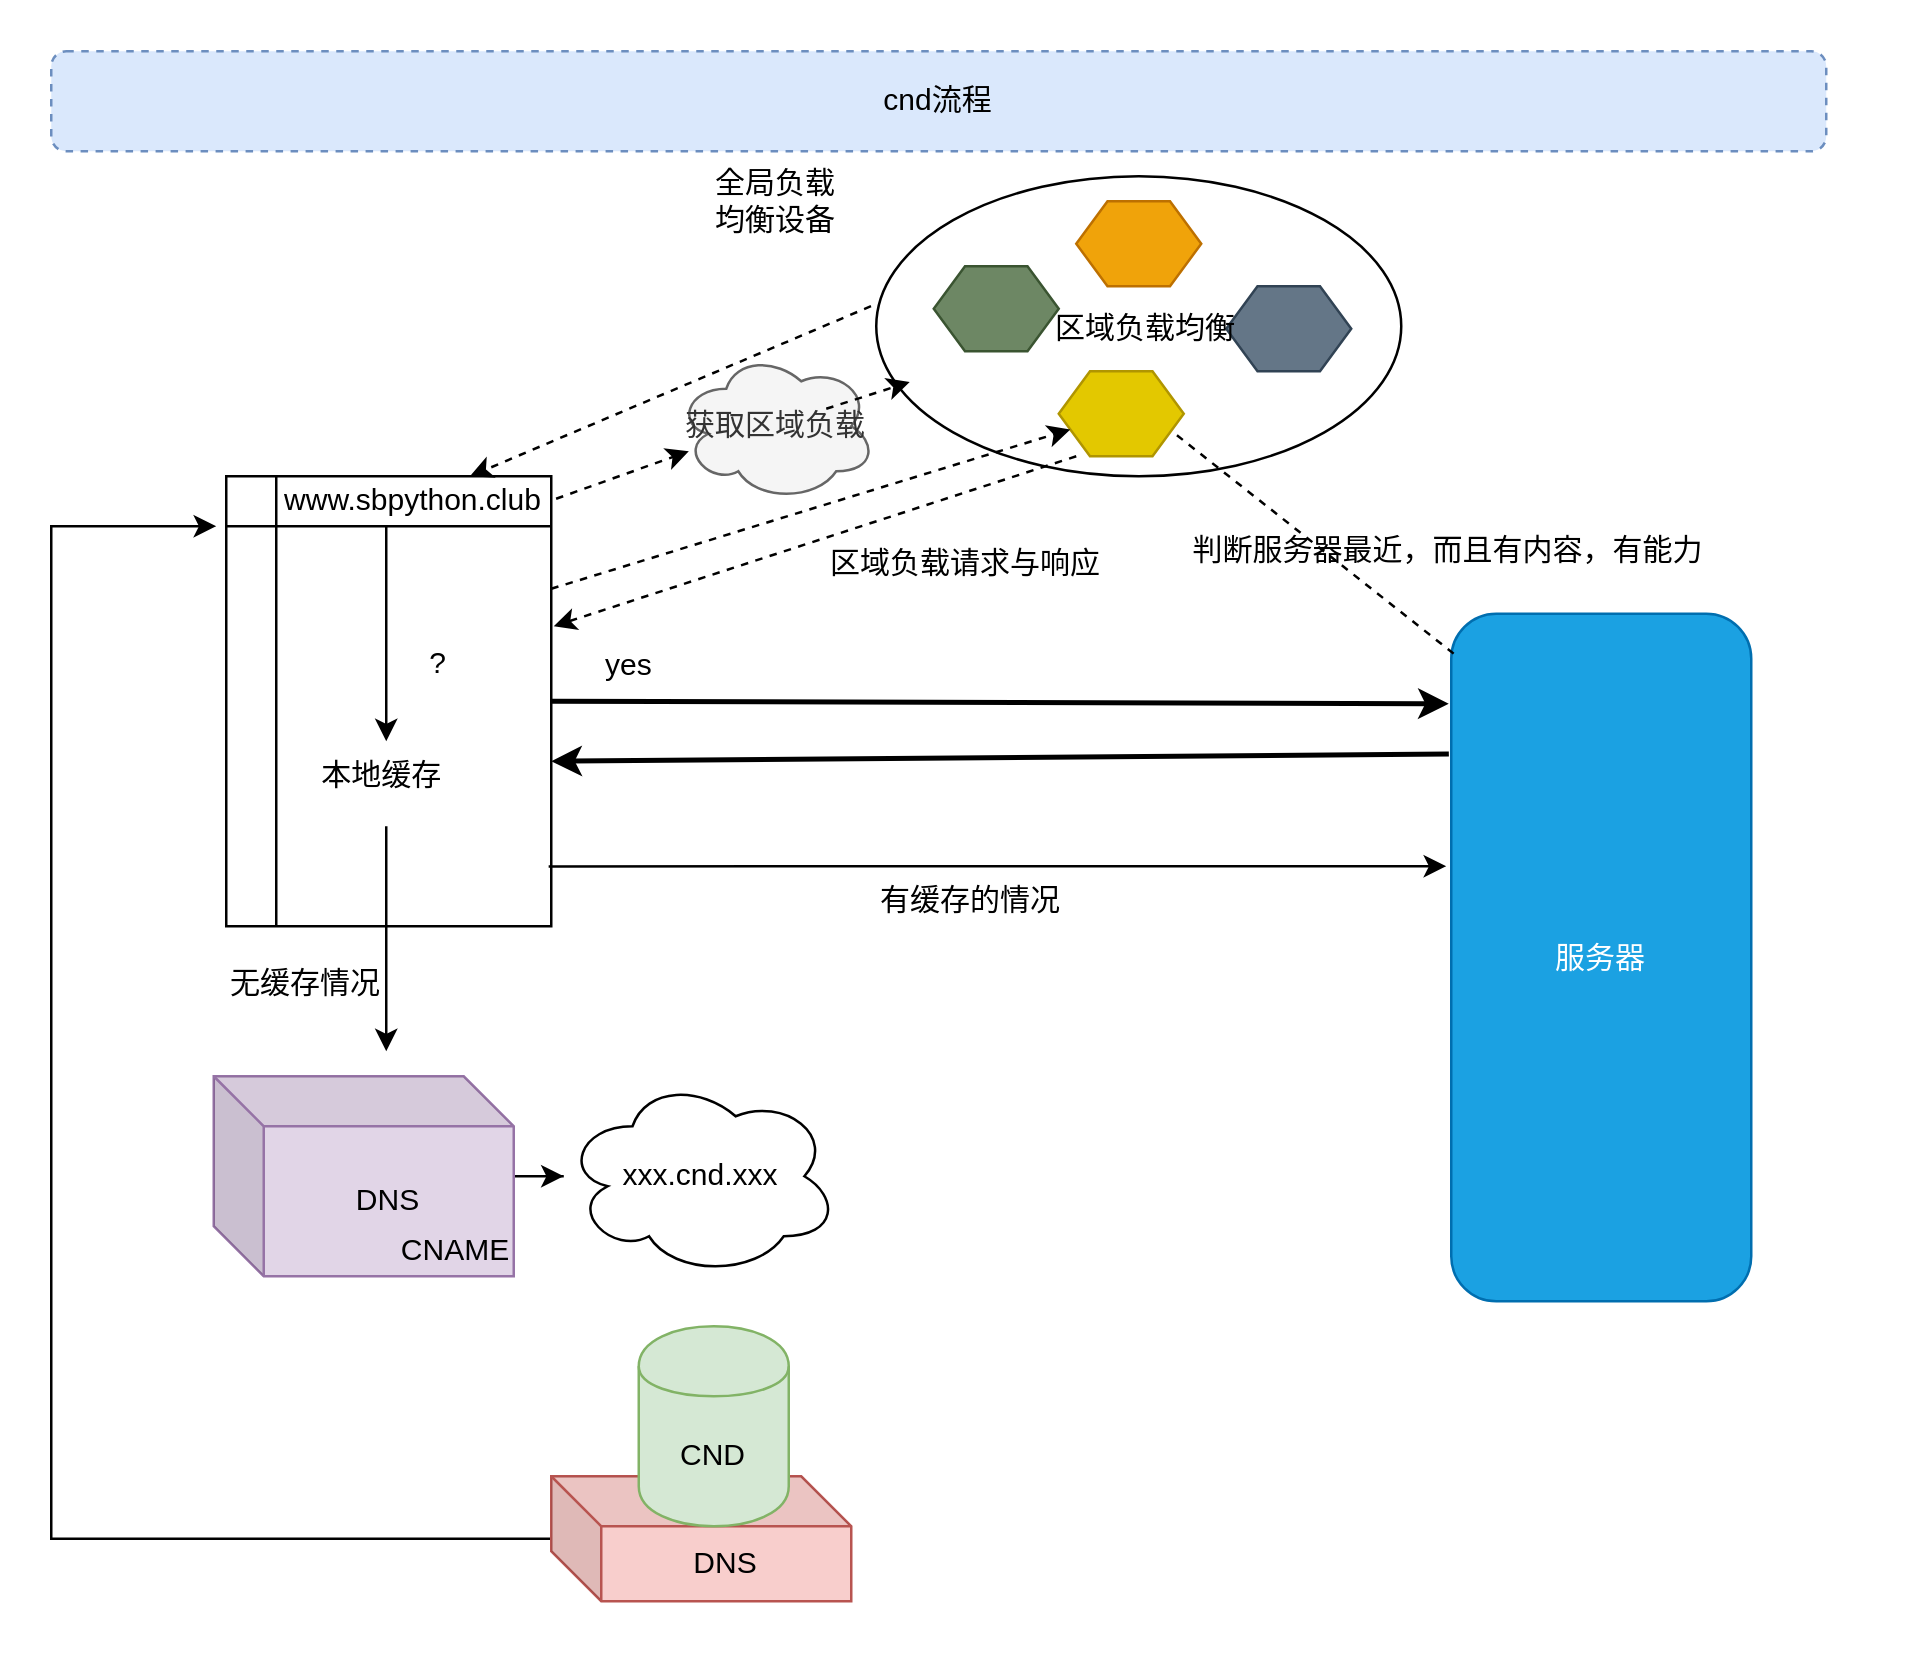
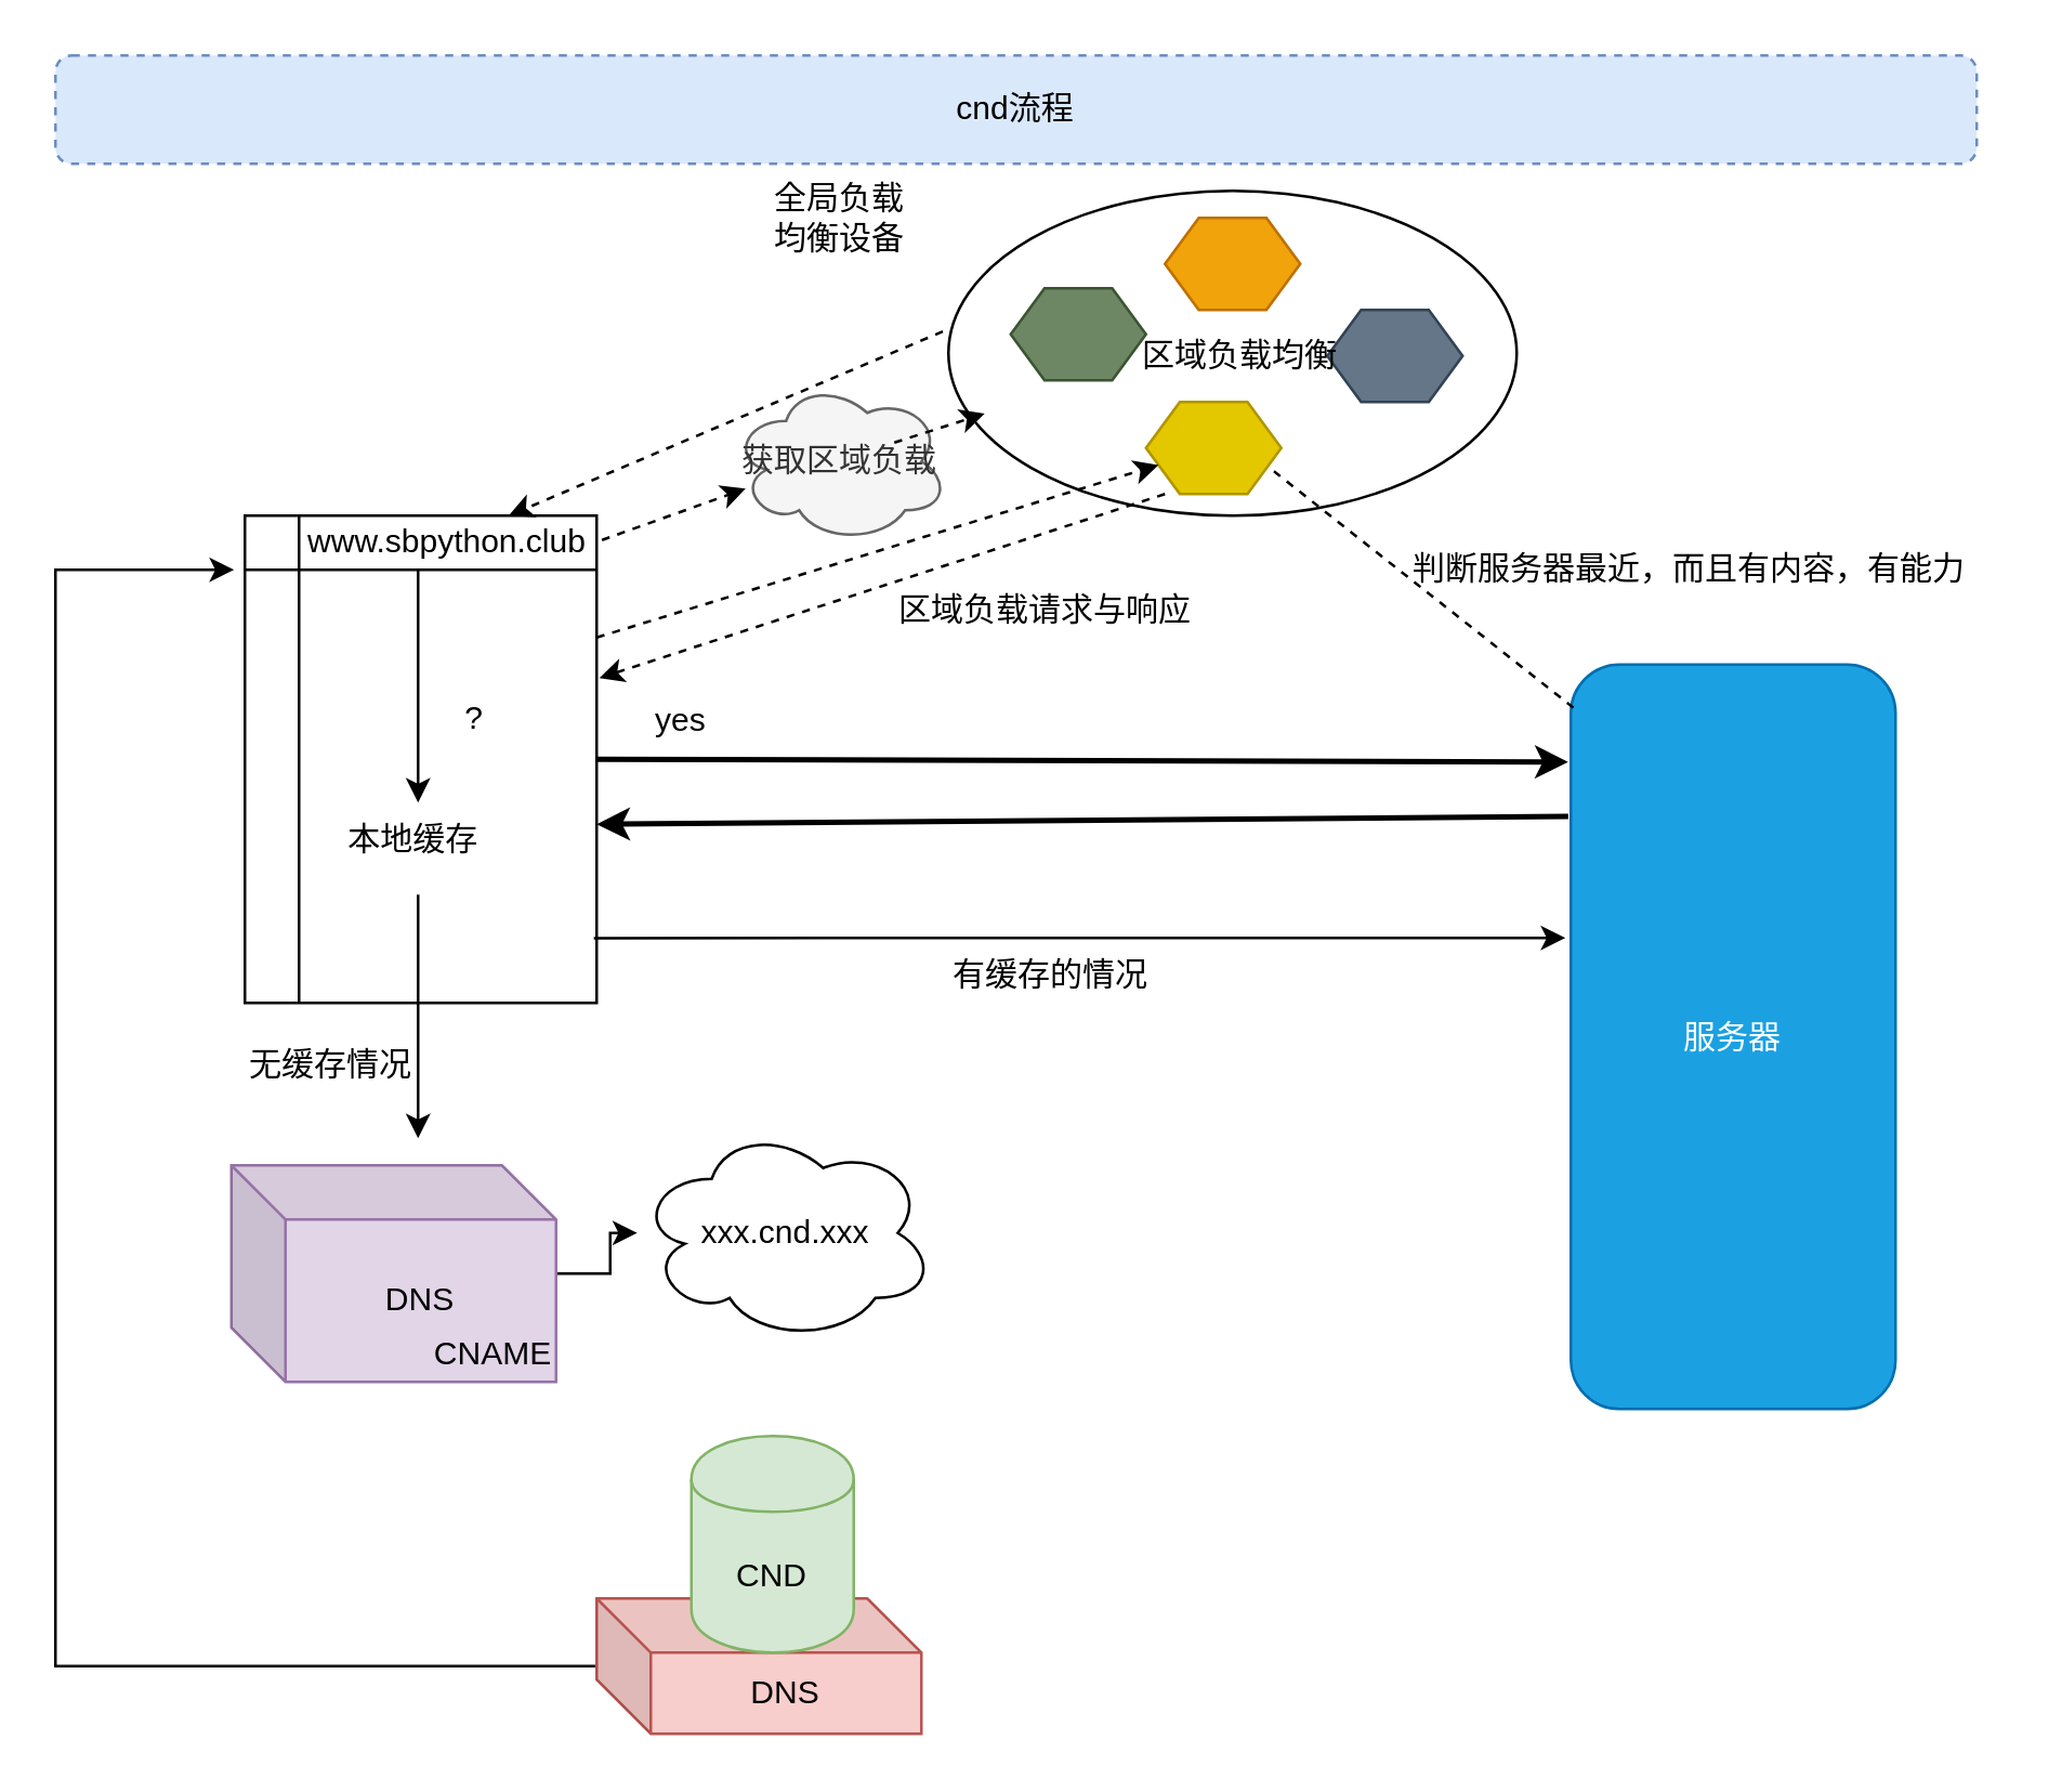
- <mxCell id="31" value="判断服务器最近，而且有内容，有能力" style="text;html=1;resizable=0;points=[];autosize=1;align=left;verticalAlign=top;spacingTop=-4;" vertex="1" parent="1"><mxGeometry x="475" y="210" width="220" height="20" as="geometry" /></mxCell>
+ <mxCell id="31" value="判断服务器最近，而且有内容，有能力" style="text;html=1;resizable=0;points=[];autosize=1;align=left;verticalAlign=top;spacingTop=-4;" vertex="1" parent="1"><mxGeometry x="520" y="200" width="220" height="20" as="geometry" /></mxCell>
- <mxCell id="14" value="xxx.cnd.xxx" style="ellipse;shape=cloud;whiteSpace=wrap;html=1;" vertex="1" parent="1"><mxGeometry x="225" y="430" width="110" height="80" as="geometry" /></mxCell>
+ <mxCell id="14" value="xxx.cnd.xxx" style="ellipse;shape=cloud;whiteSpace=wrap;html=1;" vertex="1" parent="1"><mxGeometry x="235" y="415" width="110" height="80" as="geometry" /></mxCell>
